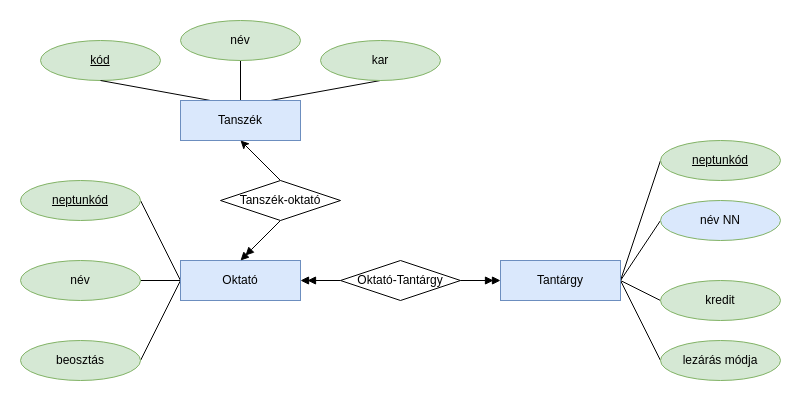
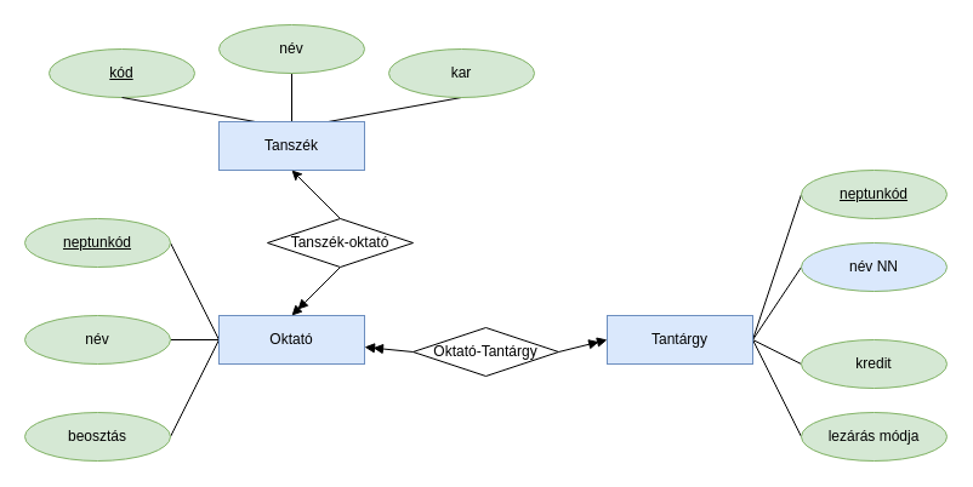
- <mxCell id="26" value="Oktató-Tantárgy" style="rhombus;whiteSpace=wrap;html=1;" vertex="1" parent="1"><mxGeometry x="340" y="260" width="120" height="40" as="geometry" /></mxCell>
+ <mxCell id="26" value="Oktató-Tantárgy" style="rhombus;whiteSpace=wrap;html=1;" vertex="1" parent="1"><mxGeometry x="340" y="270" width="120" height="40" as="geometry" /></mxCell>
